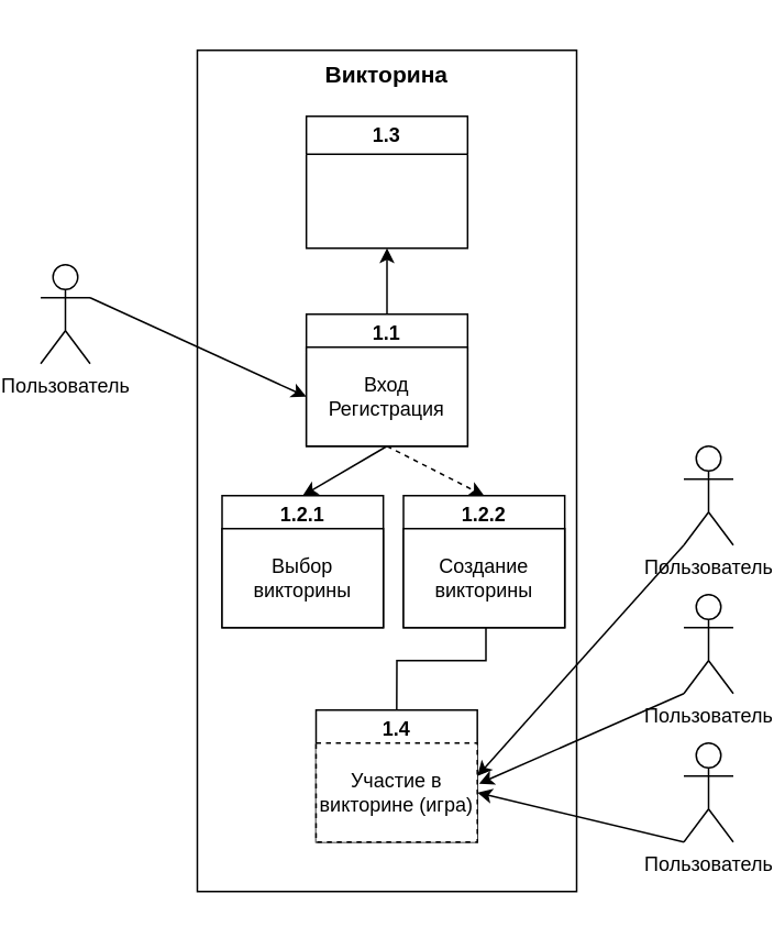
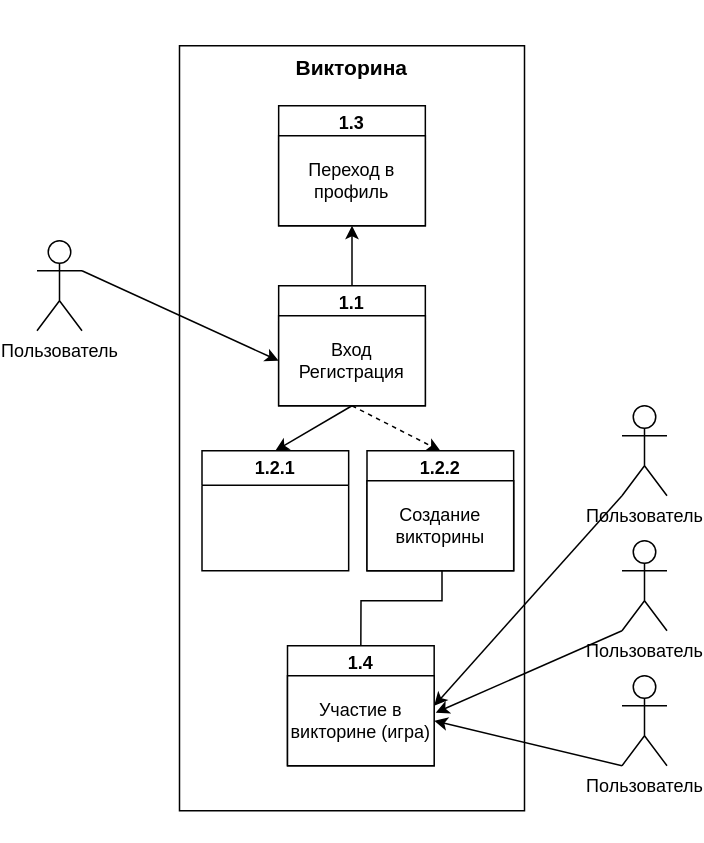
+ <mxCell id="13" value="Переход в профиль" style="whiteSpace=wrap;html=1;" vertex="1" parent="12"><mxGeometry y="20" width="97.78" height="60" as="geometry" /></mxCell>
- <mxCell id="9" value="Выбор викторины" style="whiteSpace=wrap;html=1;" vertex="1" parent="8"><mxGeometry y="20" width="97.78" height="60" as="geometry" /></mxCell>
- <mxCell id="18" value="Участие в викторине (игра)" style="whiteSpace=wrap;html=1;dashed=1;" vertex="1" parent="17"><mxGeometry y="20" width="97.78" height="60" as="geometry" /></mxCell>
+ <mxCell id="18" value="Участие в викторине (игра)" style="whiteSpace=wrap;html=1;" vertex="1" parent="17"><mxGeometry y="20" width="97.78" height="60" as="geometry" /></mxCell>
